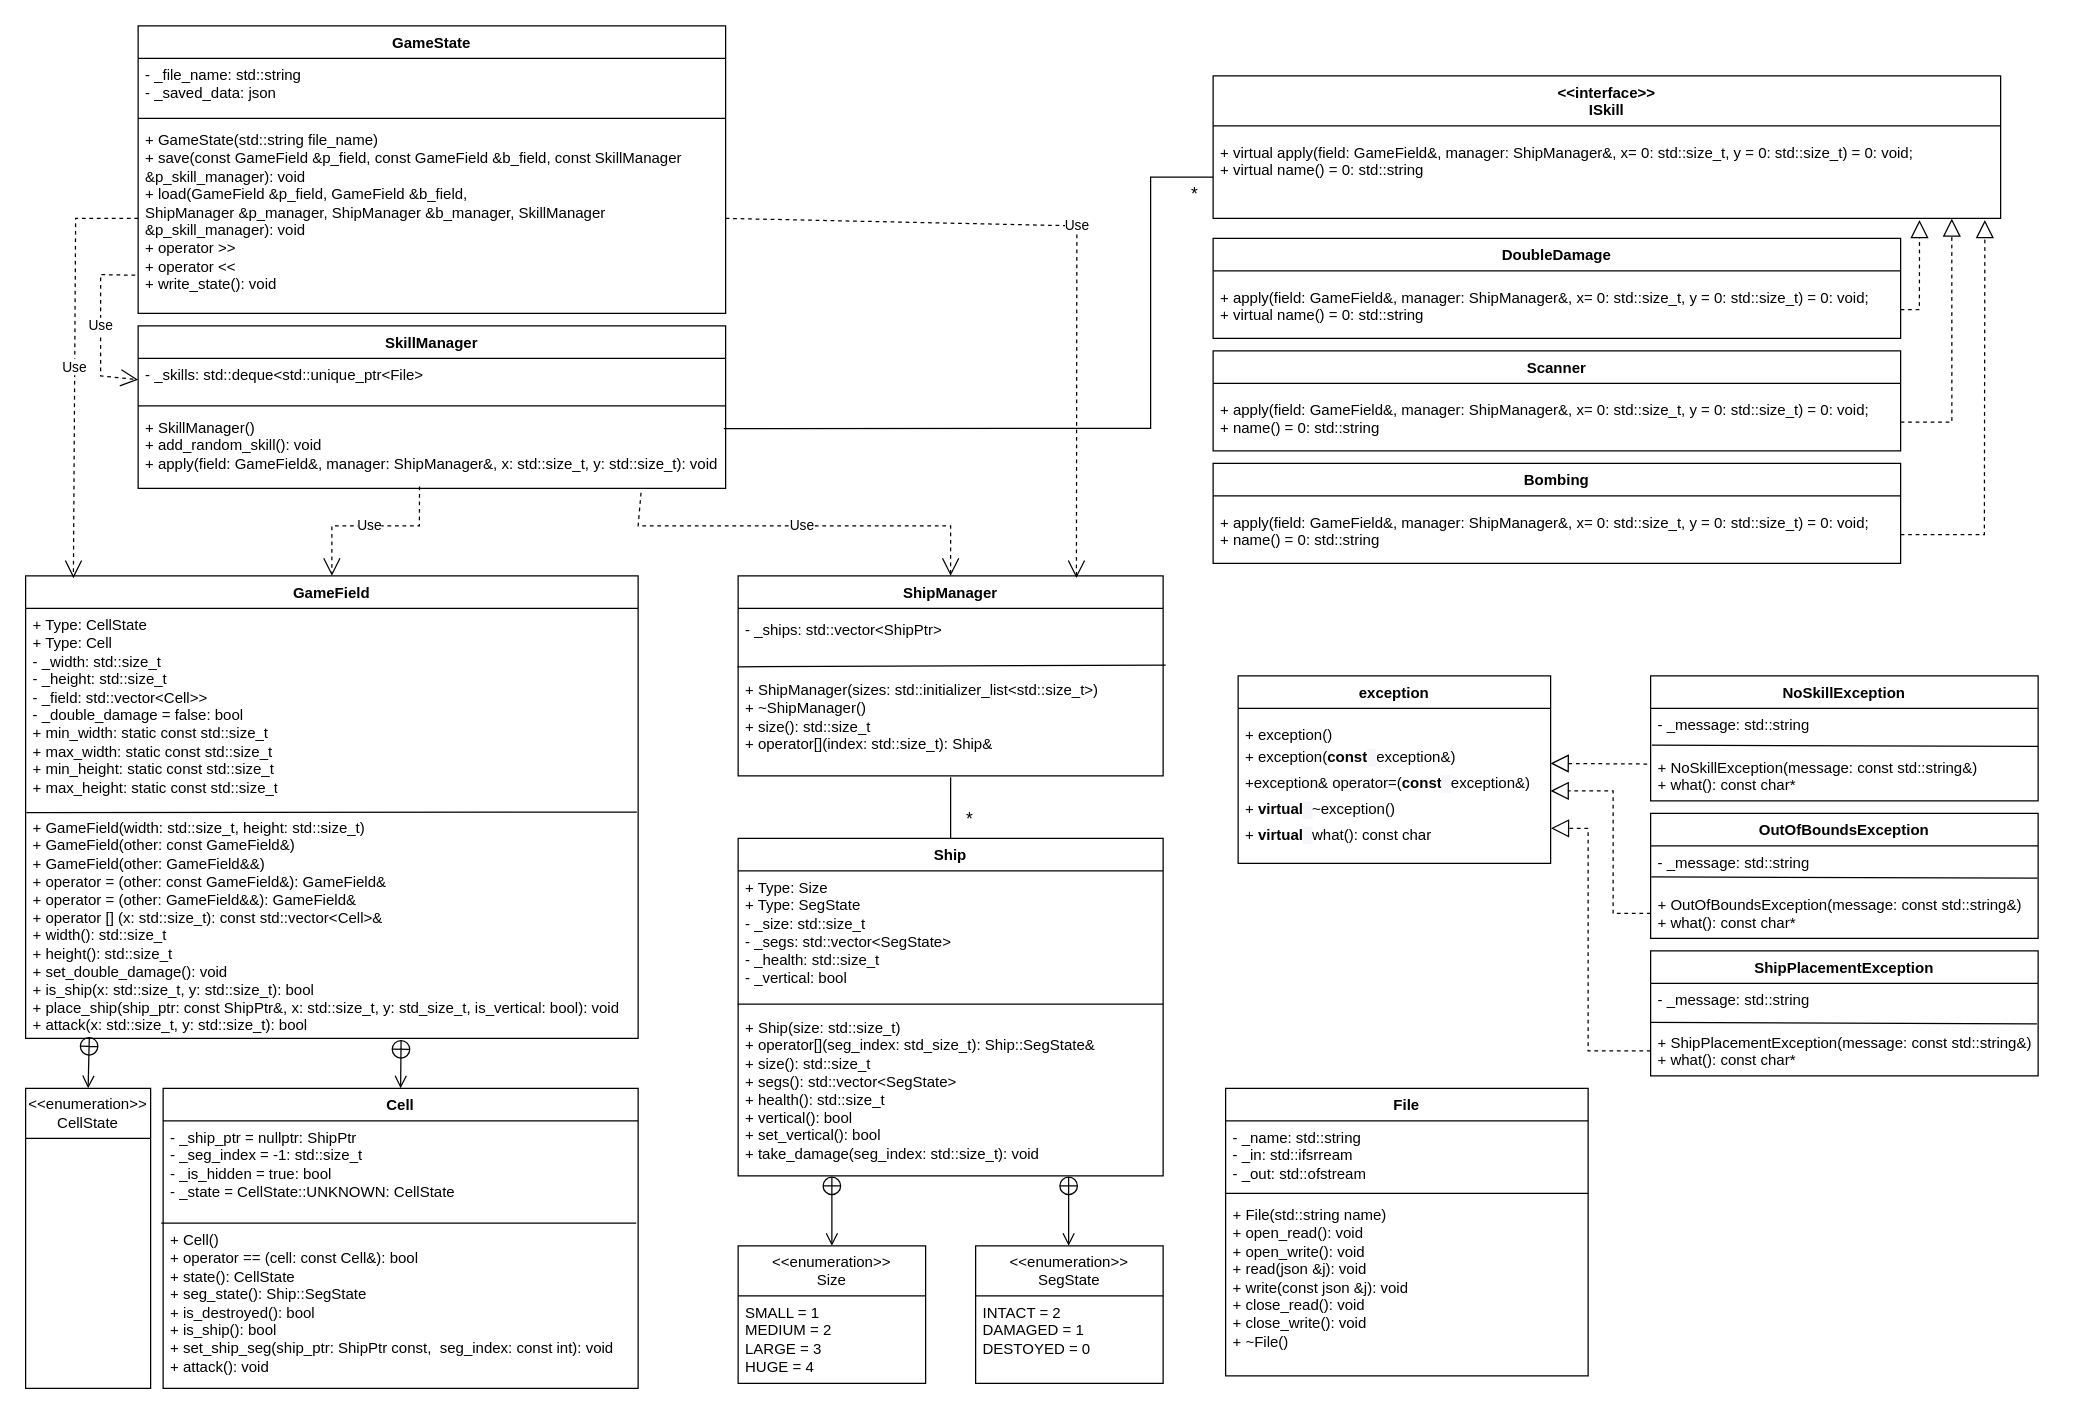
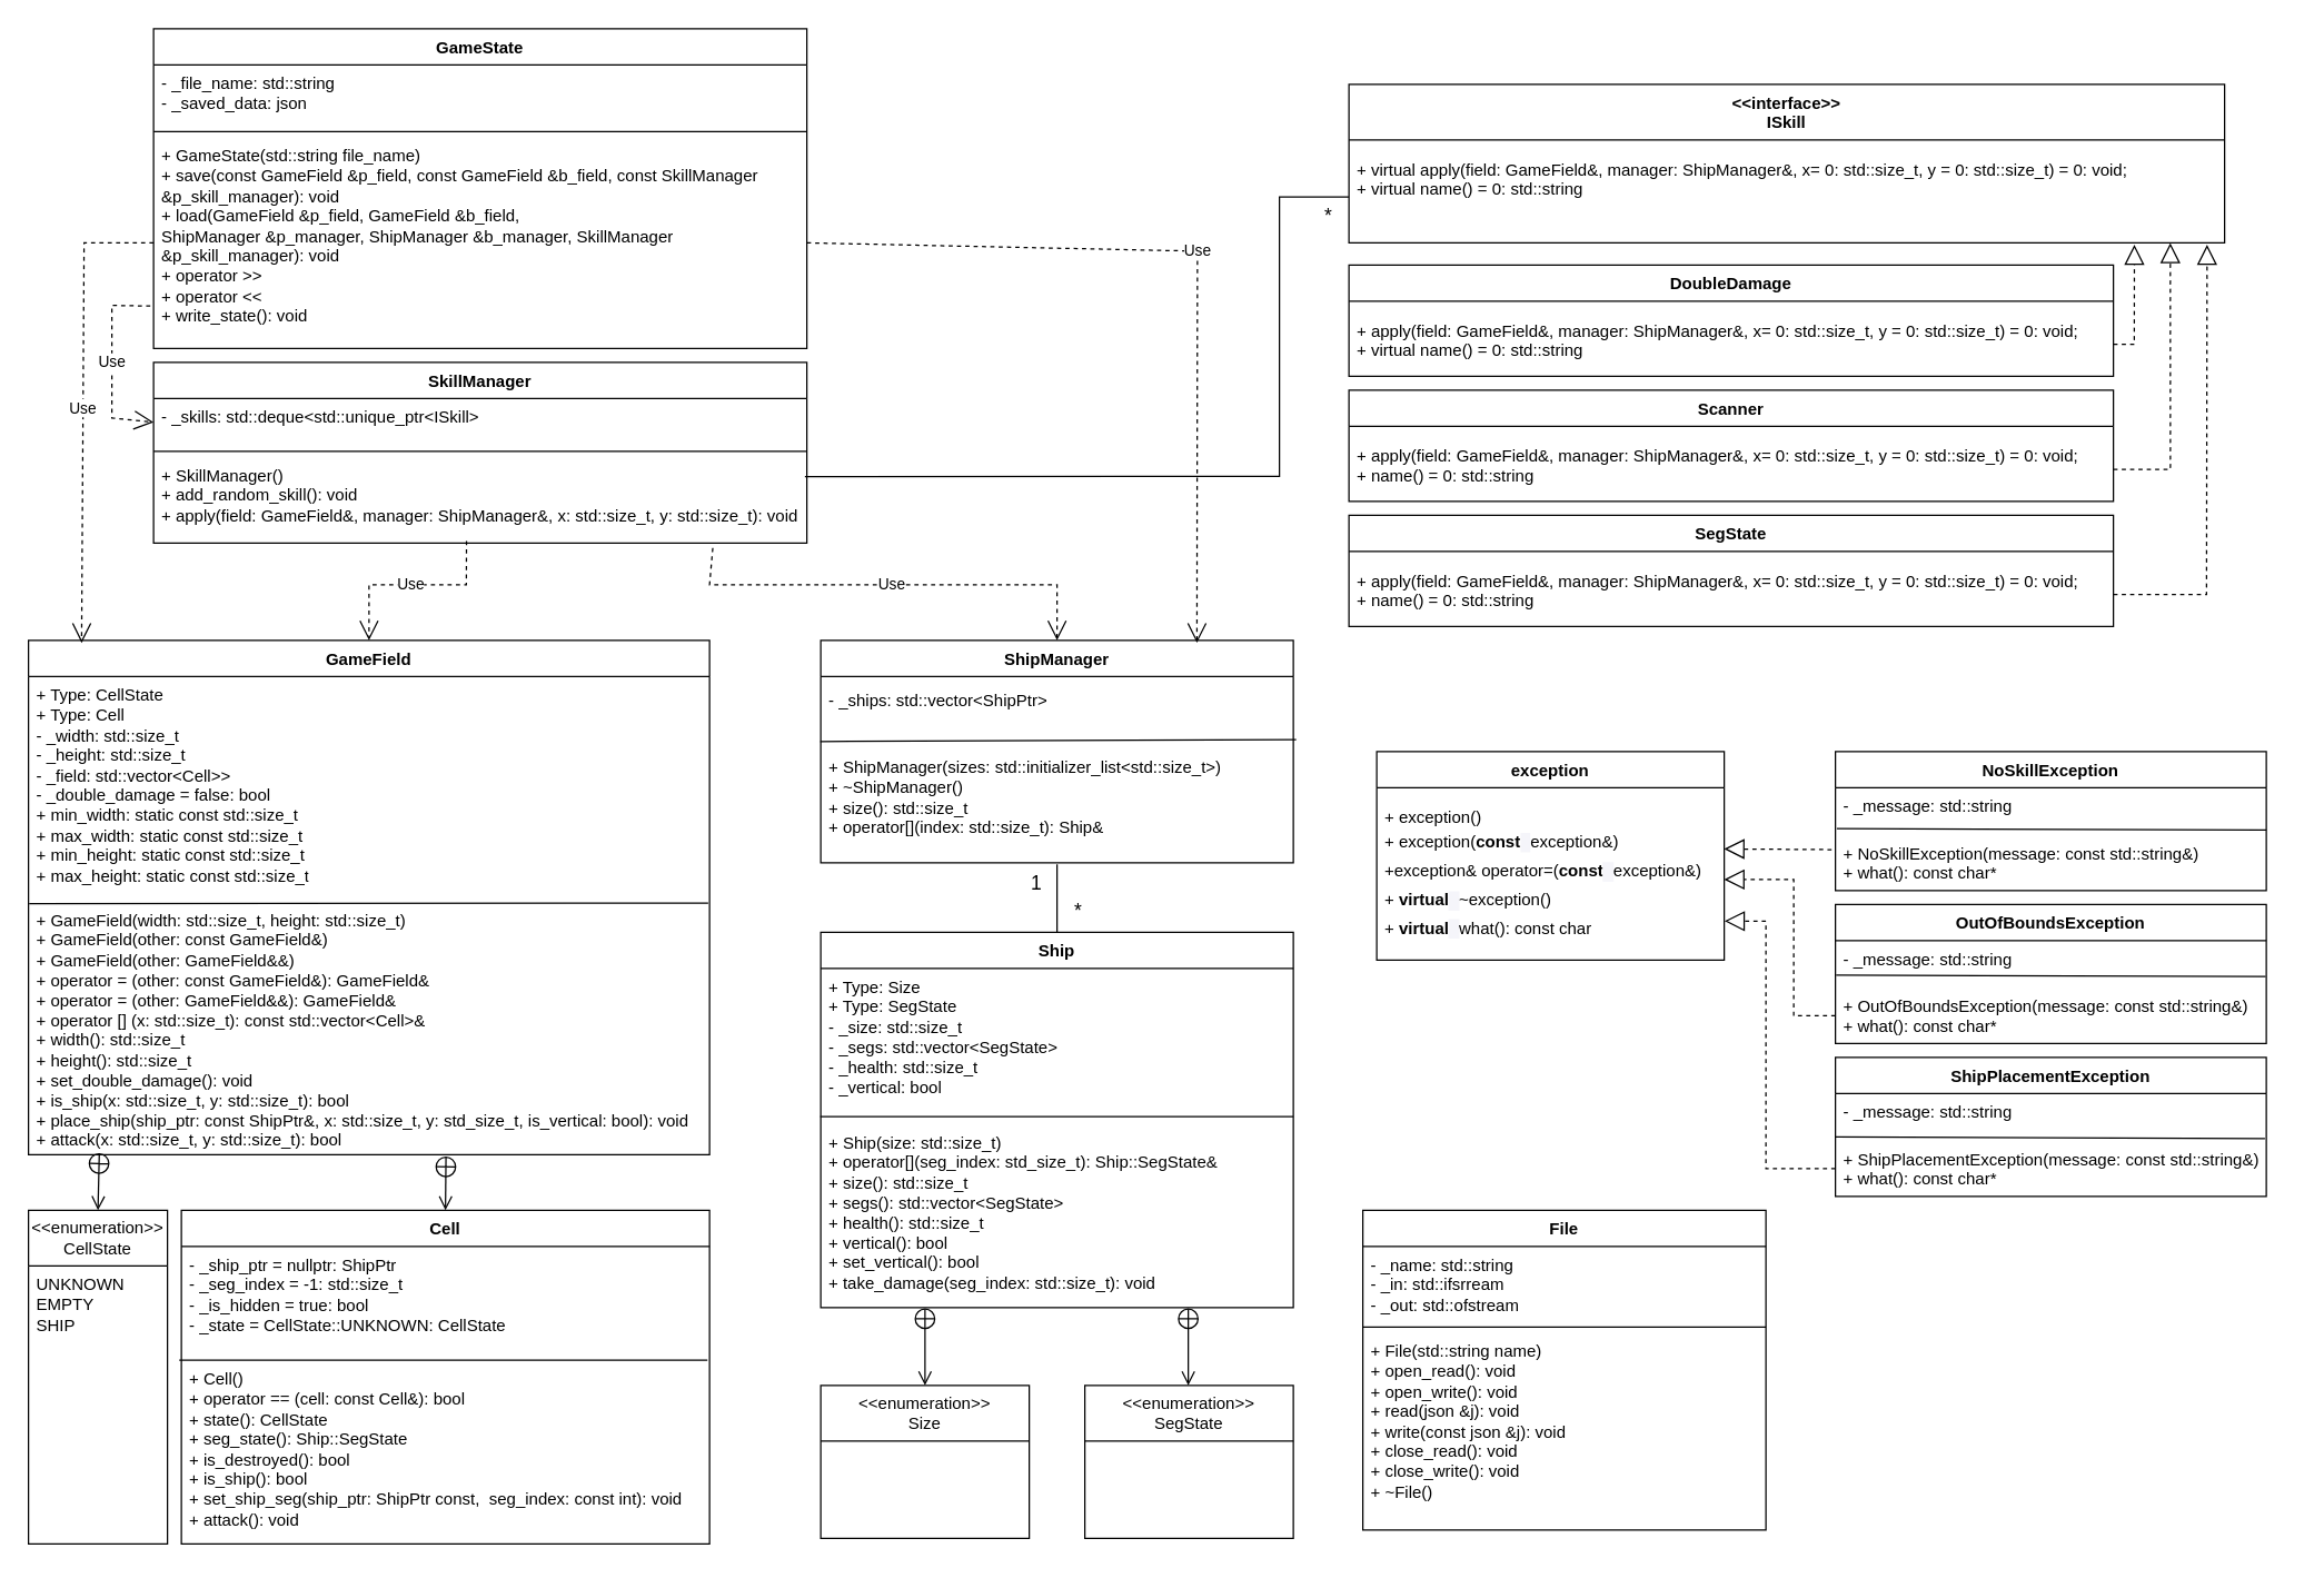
- <mxCell id="3" value="- _skills: std::deque&amp;lt;std::unique_ptr&amp;lt;File&amp;gt;&amp;nbsp;" style="text;strokeColor=none;fillColor=none;align=left;verticalAlign=top;spacingLeft=4;spacingRight=4;overflow=hidden;rotatable=0;points=[[0,0.5],[1,0.5]];portConstraint=eastwest;whiteSpace=wrap;html=1;shadow=0;" parent="2" vertex="1"><mxGeometry y="26" width="470" height="34" as="geometry" /></mxCell>
+ <mxCell id="3" value="- _skills: std::deque&amp;lt;std::unique_ptr&amp;lt;ISkill&amp;gt;&amp;nbsp;" style="text;strokeColor=none;fillColor=none;align=left;verticalAlign=top;spacingLeft=4;spacingRight=4;overflow=hidden;rotatable=0;points=[[0,0.5],[1,0.5]];portConstraint=eastwest;whiteSpace=wrap;html=1;shadow=0;" parent="2" vertex="1"><mxGeometry y="26" width="470" height="34" as="geometry" /></mxCell>
- <mxCell id="15" value="Bombing&lt;div&gt;&lt;br&gt;&lt;/div&gt;" style="swimlane;fontStyle=1;align=center;verticalAlign=top;childLayout=stackLayout;horizontal=1;startSize=26;horizontalStack=0;resizeParent=1;resizeParentMax=0;resizeLast=0;collapsible=1;marginBottom=0;whiteSpace=wrap;html=1;container=0;shadow=0;" parent="12" vertex="1"><mxGeometry y="310" width="550" height="80" as="geometry" /></mxCell>
+ <mxCell id="15" value="SegState&lt;div&gt;&lt;br&gt;&lt;/div&gt;" style="swimlane;fontStyle=1;align=center;verticalAlign=top;childLayout=stackLayout;horizontal=1;startSize=26;horizontalStack=0;resizeParent=1;resizeParentMax=0;resizeLast=0;collapsible=1;marginBottom=0;whiteSpace=wrap;html=1;container=0;shadow=0;" parent="12" vertex="1"><mxGeometry y="310" width="550" height="80" as="geometry" /></mxCell>
+ <mxCell id="84" value="&lt;font style=&quot;font-size: 14px;&quot;&gt;1&lt;/font&gt;" style="text;html=1;align=center;verticalAlign=middle;resizable=0;points=[];autosize=1;strokeColor=none;fillColor=none;shadow=0;" parent="1" vertex="1"><mxGeometry x="730" y="620" width="30" height="30" as="geometry" /></mxCell>
+ <mxCell id="49" value="UNKNOWN&lt;div&gt;EMPTY&lt;/div&gt;&lt;div&gt;SHIP&lt;/div&gt;" style="text;strokeColor=none;fillColor=none;align=left;verticalAlign=top;spacingLeft=4;spacingRight=4;overflow=hidden;rotatable=0;points=[[0,0.5],[1,0.5]];portConstraint=eastwest;whiteSpace=wrap;html=1;container=0;shadow=0;" parent="40" vertex="1"><mxGeometry y="450" width="100" height="200" as="geometry" /></mxCell>
- <mxCell id="37" value="SMALL = 1&lt;div&gt;MEDIUM = 2&lt;/div&gt;&lt;div&gt;LARGE = 3&lt;/div&gt;&lt;div&gt;HUGE = 4&lt;/div&gt;" style="text;strokeColor=none;fillColor=none;align=left;verticalAlign=top;spacingLeft=4;spacingRight=4;overflow=hidden;rotatable=0;points=[[0,0.5],[1,0.5]];portConstraint=eastwest;whiteSpace=wrap;html=1;container=0;shadow=0;" parent="28" vertex="1"><mxGeometry y="366" width="150" height="70" as="geometry" /></mxCell>
- <mxCell id="38" value="INTACT = 2&lt;div&gt;DAMAGED = 1&lt;/div&gt;&lt;div&gt;DESTOYED = 0&lt;/div&gt;" style="text;strokeColor=none;fillColor=none;align=left;verticalAlign=top;spacingLeft=4;spacingRight=4;overflow=hidden;rotatable=0;points=[[0,0.5],[1,0.5]];portConstraint=eastwest;whiteSpace=wrap;html=1;container=0;shadow=0;" parent="28" vertex="1"><mxGeometry x="190" y="366" width="150" height="70" as="geometry" /></mxCell>
